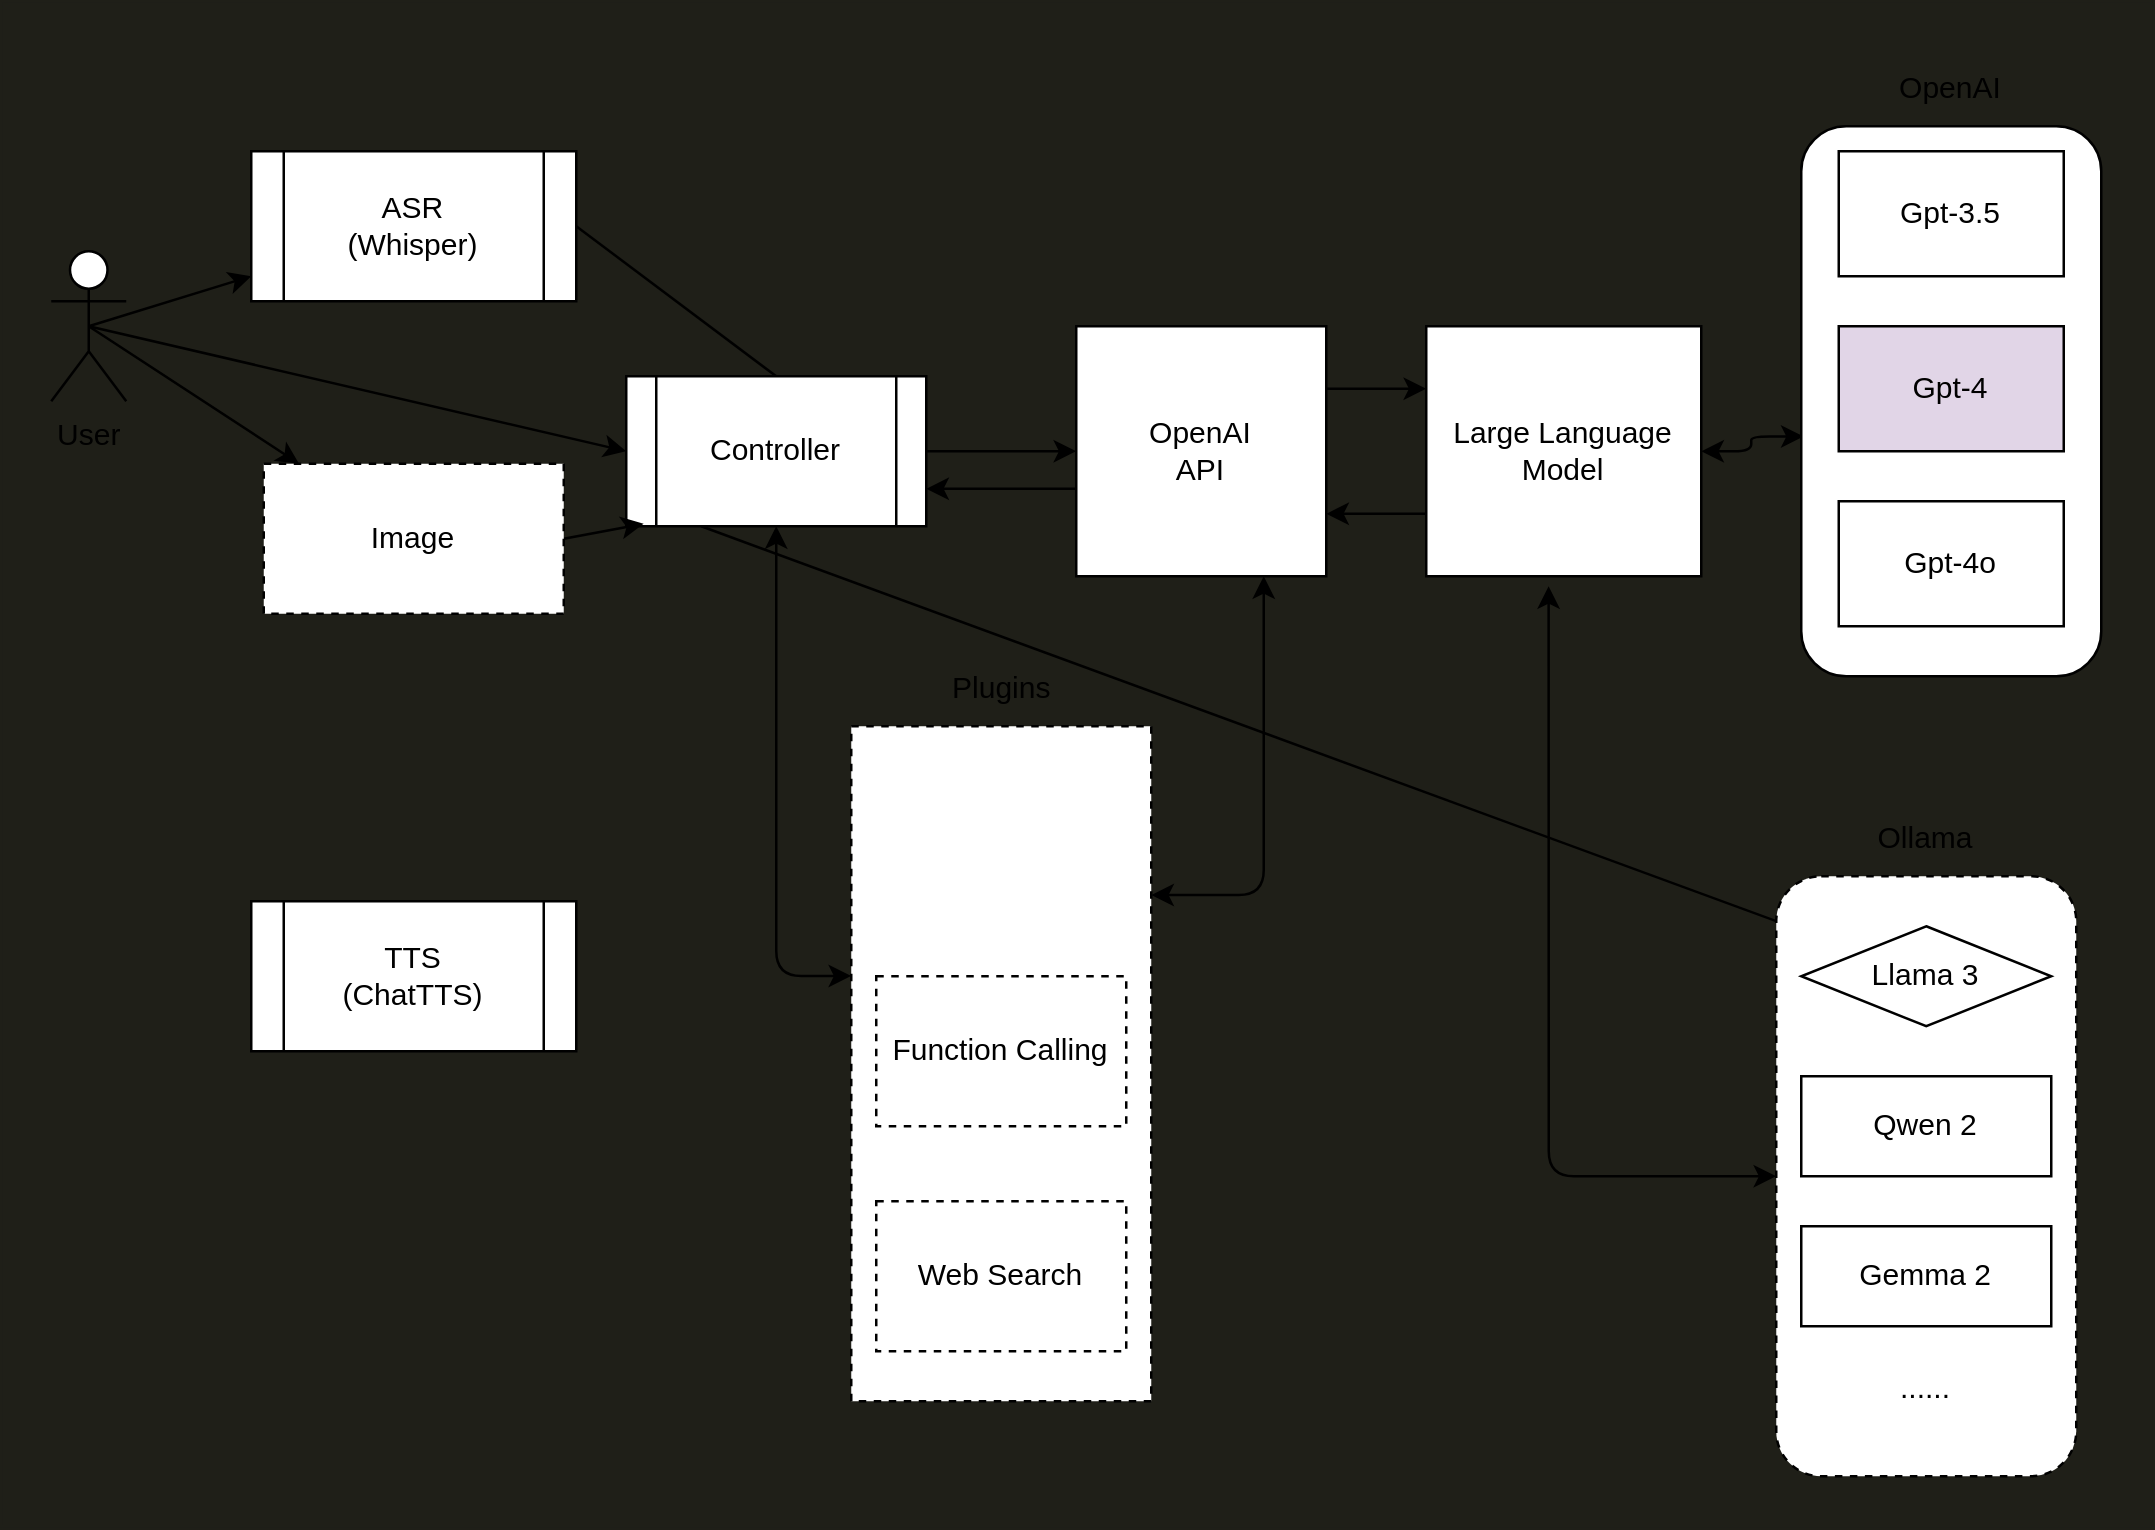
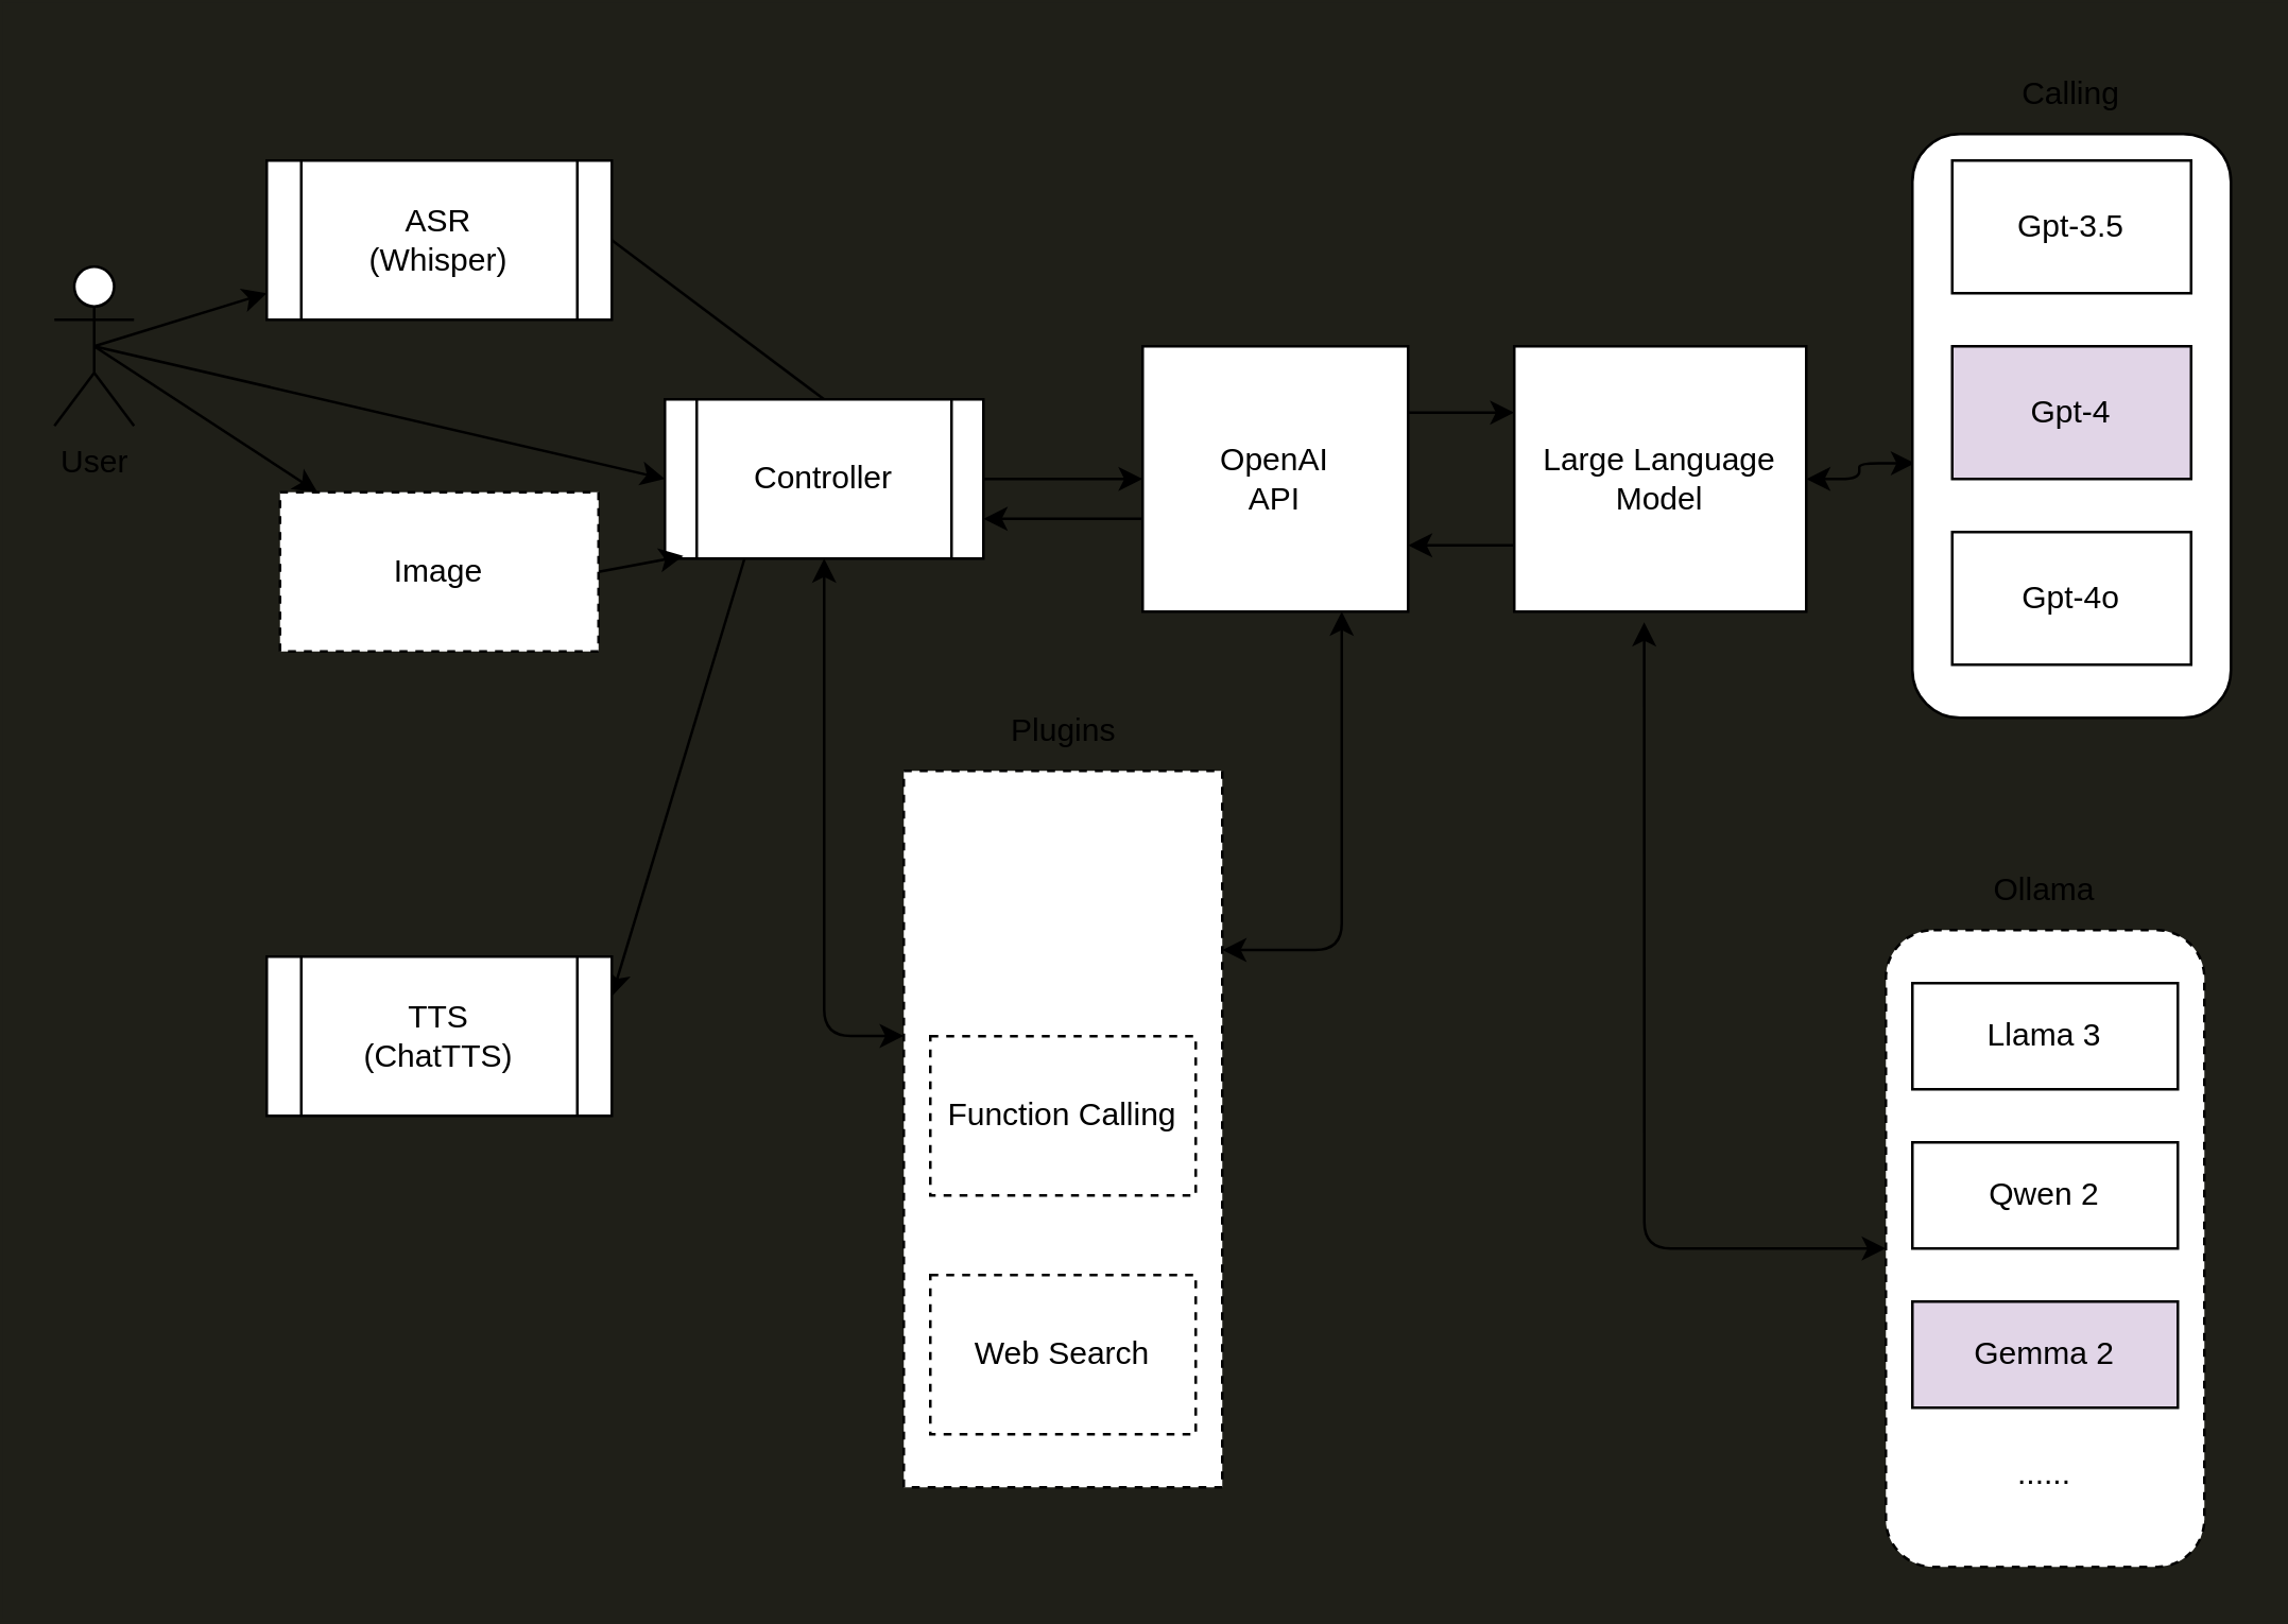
- <mxCell id="41" value="OpenAI" style="text;strokeColor=none;align=center;fillColor=none;html=1;verticalAlign=middle;whiteSpace=wrap;rounded=0;" parent="35" vertex="1"><mxGeometry x="30" width="60" height="30" as="geometry" /></mxCell>
+ <mxCell id="41" value="Calling" style="text;strokeColor=none;align=center;fillColor=none;html=1;verticalAlign=middle;whiteSpace=wrap;rounded=0;" parent="35" vertex="1"><mxGeometry x="30" width="60" height="30" as="geometry" /></mxCell>
- <mxCell id="10" style="edgeStyle=none;html=1;exitX=0.25;exitY=1;exitDx=0;exitDy=0;" edge="1" parent="1" source="11" target="30"><mxGeometry relative="1" as="geometry" /></mxCell>
+ <mxCell id="10" style="edgeStyle=none;html=1;exitX=0.25;exitY=1;exitDx=0;exitDy=0;entryX=1;entryY=0.25;entryDx=0;entryDy=0;" edge="1" parent="1" source="11" target="42"><mxGeometry relative="1" as="geometry" /></mxCell>
- <mxCell id="30" value="Llama 3" style="rhombus;whiteSpace=wrap;html=1;" parent="28" vertex="1"><mxGeometry x="10" y="50" width="100" height="40" as="geometry" /></mxCell>
+ <mxCell id="30" value="Llama 3" style="rounded=0;whiteSpace=wrap;html=1;" parent="28" vertex="1"><mxGeometry x="10" y="50" width="100" height="40" as="geometry" /></mxCell>
- <mxCell id="32" value="Gemma 2" style="rounded=0;whiteSpace=wrap;html=1;" parent="28" vertex="1"><mxGeometry x="10" y="170" width="100" height="40" as="geometry" /></mxCell>
+ <mxCell id="32" value="Gemma 2" style="rounded=0;whiteSpace=wrap;html=1;fillColor=#e1d5e7;" parent="28" vertex="1"><mxGeometry x="10" y="170" width="100" height="40" as="geometry" /></mxCell>
